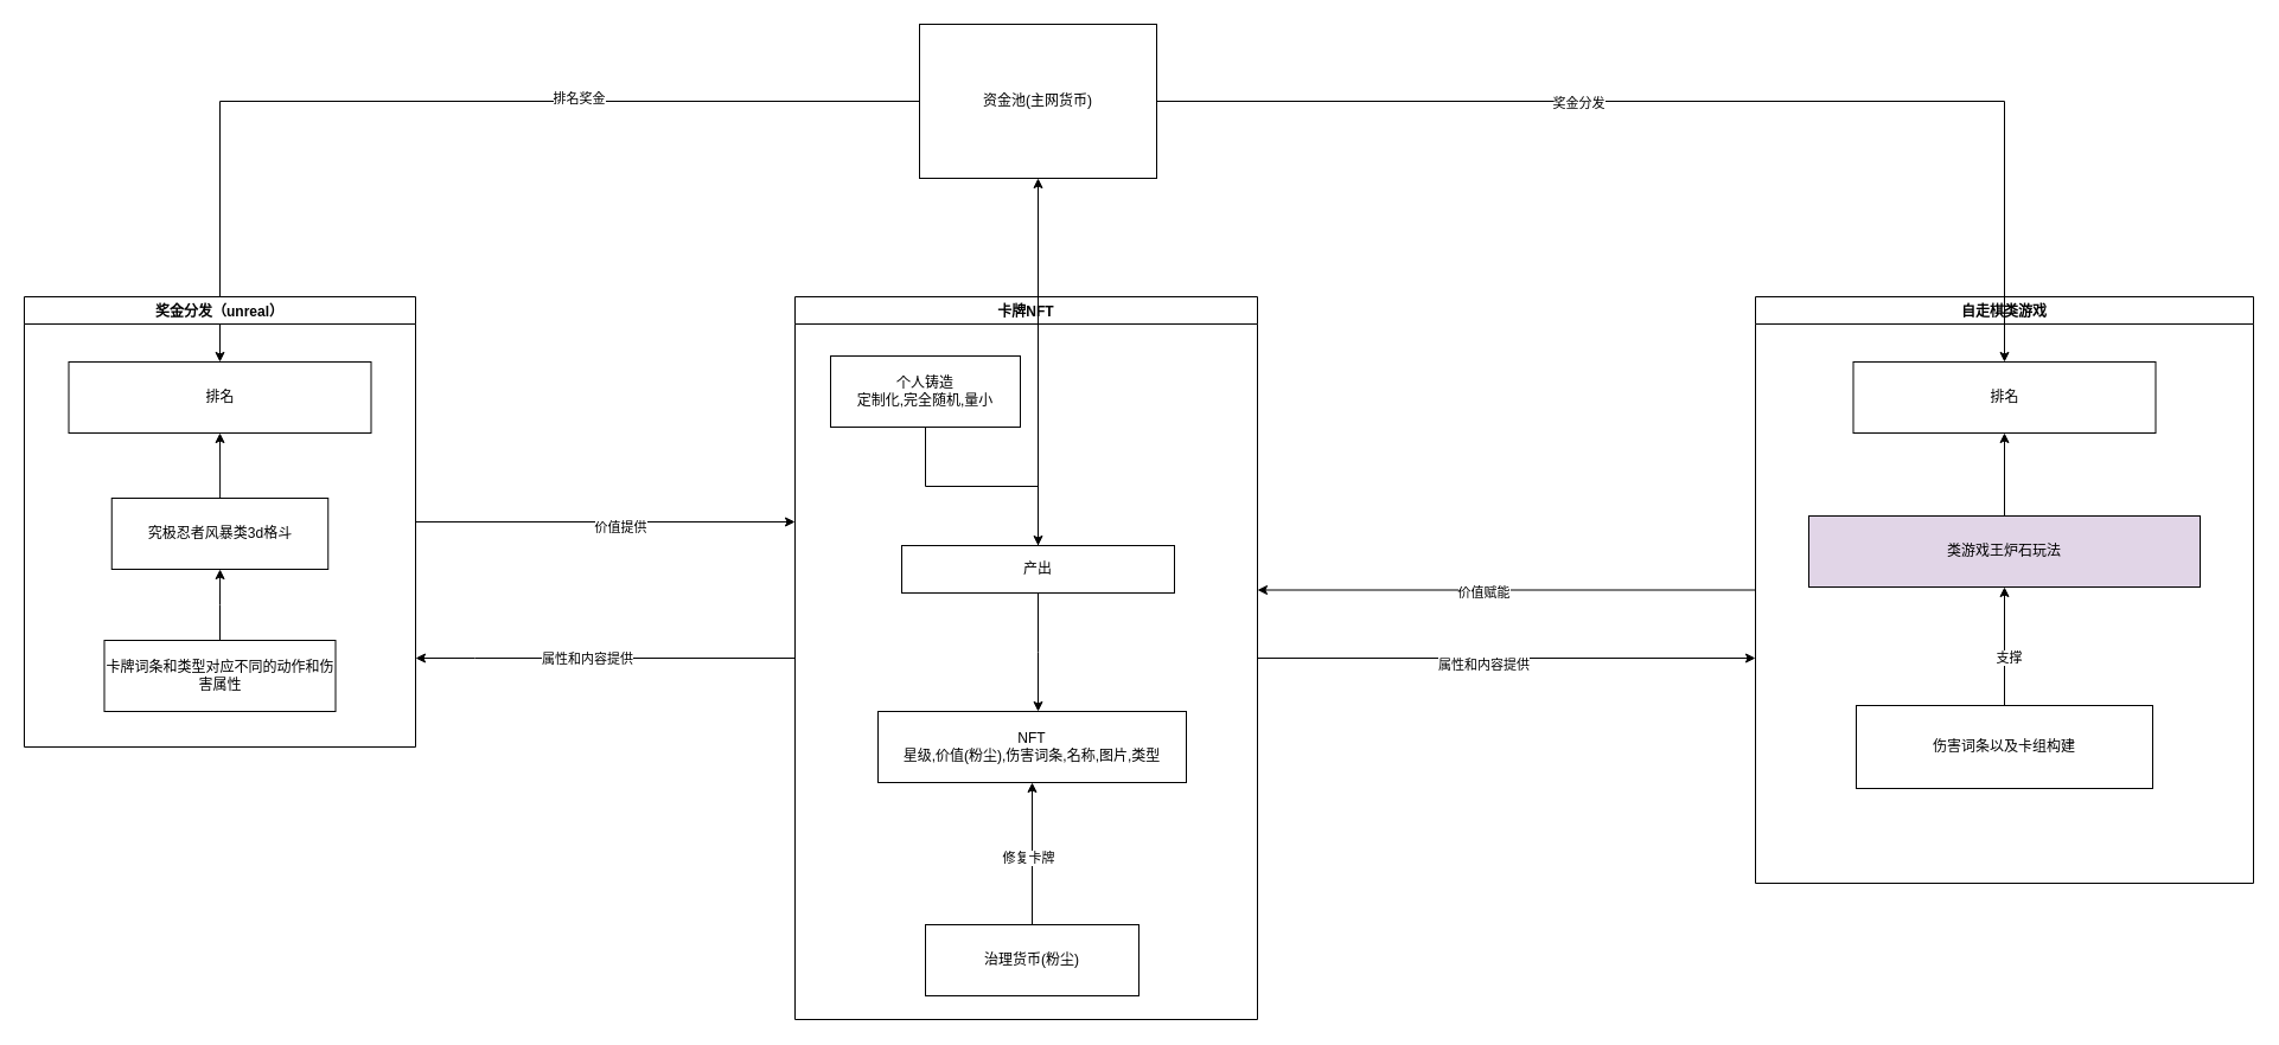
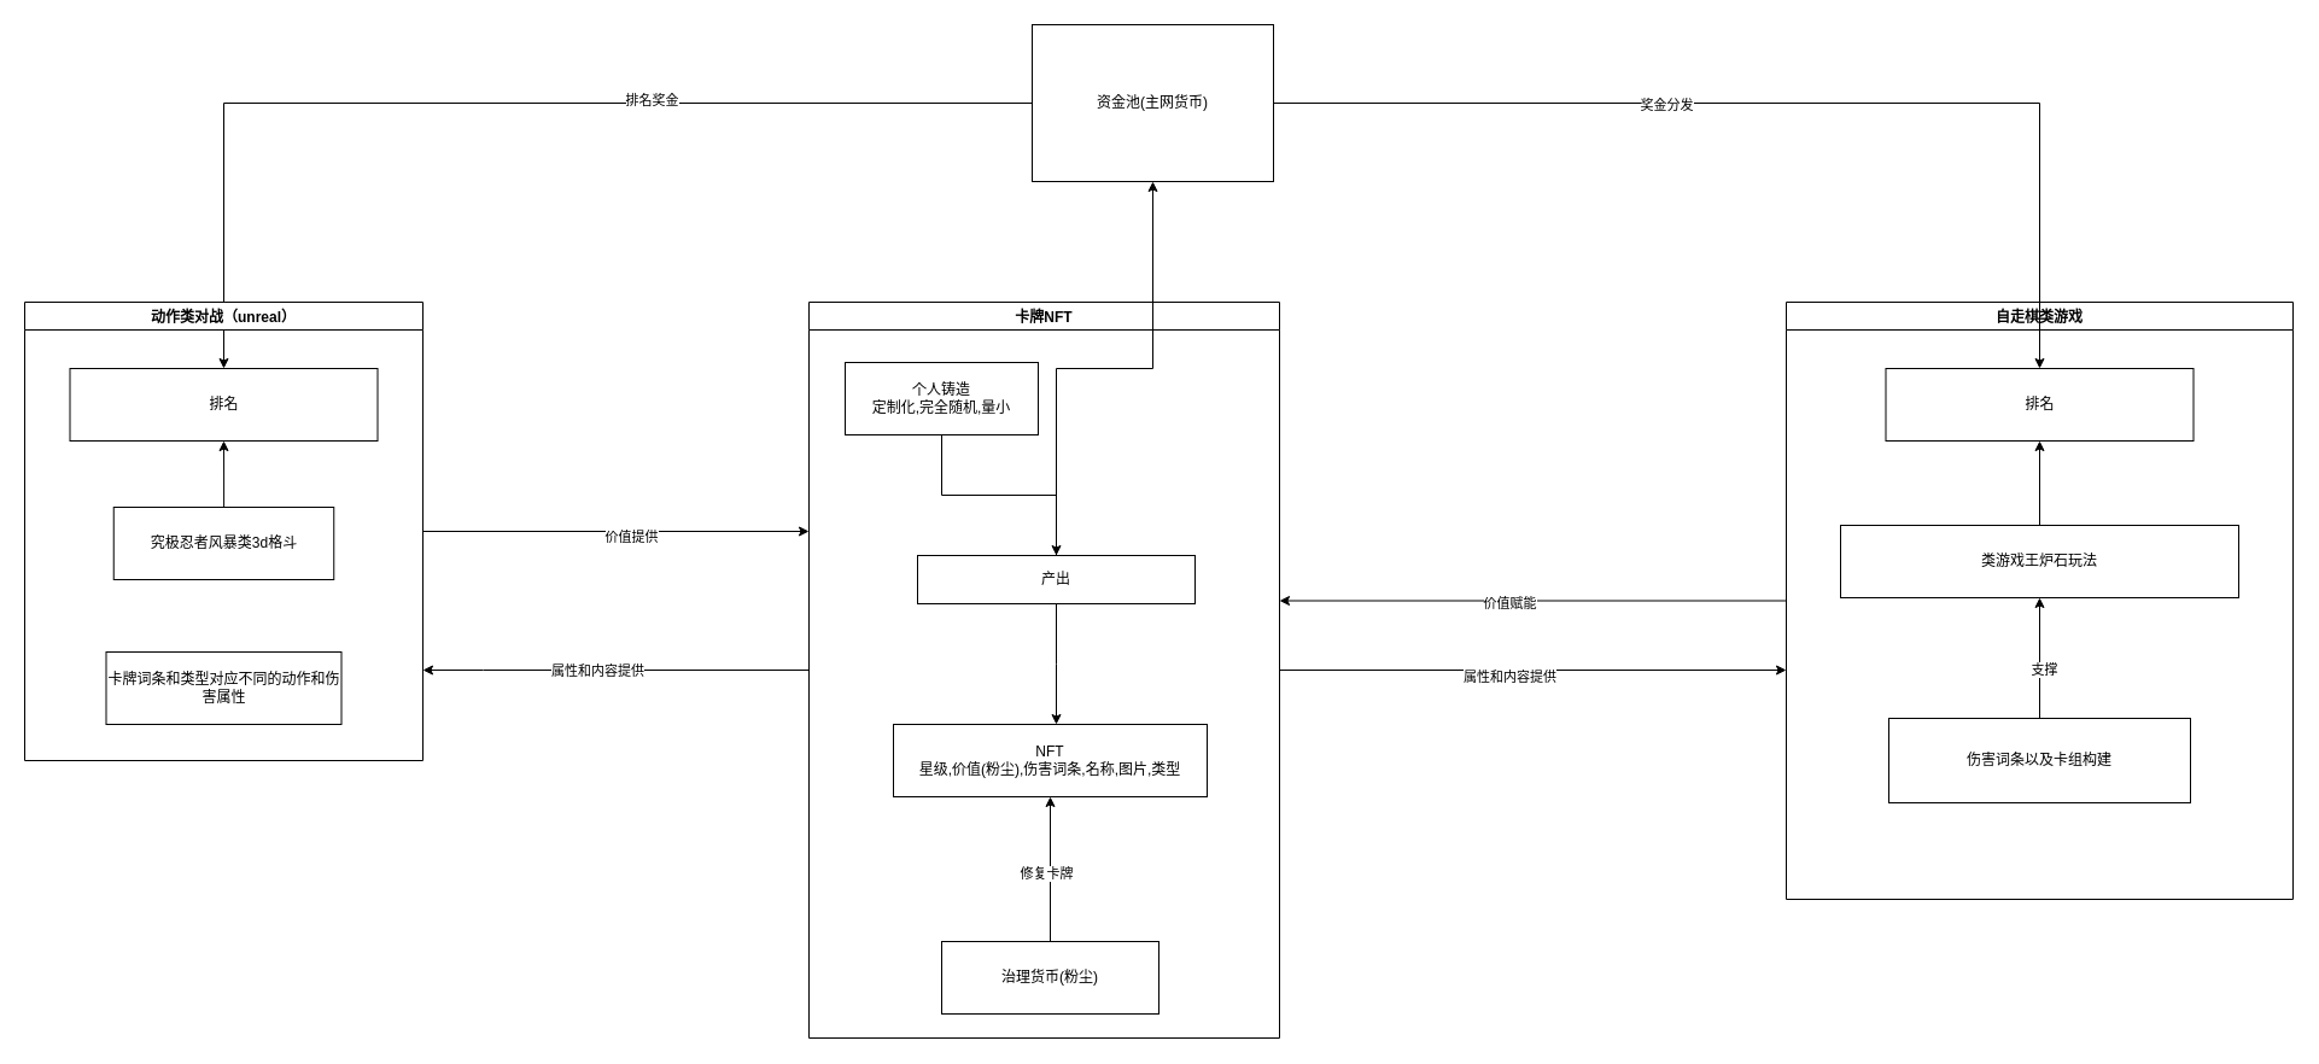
- <mxCell id="28" value="资金池(主网货币)" style="rounded=0;whiteSpace=wrap;html=1;" parent="1" vertex="1"><mxGeometry x="775" y="20" width="200" height="130" as="geometry" /></mxCell>
+ <mxCell id="28" value="资金池(主网货币)" style="rounded=0;whiteSpace=wrap;html=1;" parent="1" vertex="1"><mxGeometry x="855" y="20" width="200" height="130" as="geometry" /></mxCell>
- <mxCell id="32" value="奖金分发（unreal）" style="swimlane;" vertex="1" parent="1"><mxGeometry x="20" y="250" width="330" height="380" as="geometry" /></mxCell>
+ <mxCell id="32" value="动作类对战（unreal）" style="swimlane;" vertex="1" parent="1"><mxGeometry x="20" y="250" width="330" height="380" as="geometry" /></mxCell>
- <mxCell id="21" value="类游戏王炉石玩法" style="rounded=0;whiteSpace=wrap;html=1;fillColor=#e1d5e7;" parent="16" vertex="1"><mxGeometry x="45" y="185" width="330" height="60" as="geometry" /></mxCell>
+ <mxCell id="21" value="类游戏王炉石玩法" style="rounded=0;whiteSpace=wrap;html=1;" parent="16" vertex="1"><mxGeometry x="45" y="185" width="330" height="60" as="geometry" /></mxCell>
- <mxCell id="36" style="edgeStyle=orthogonalEdgeStyle;rounded=0;orthogonalLoop=1;jettySize=auto;html=1;" edge="1" parent="32" source="37" target="34"><mxGeometry relative="1" as="geometry" /></mxCell>
